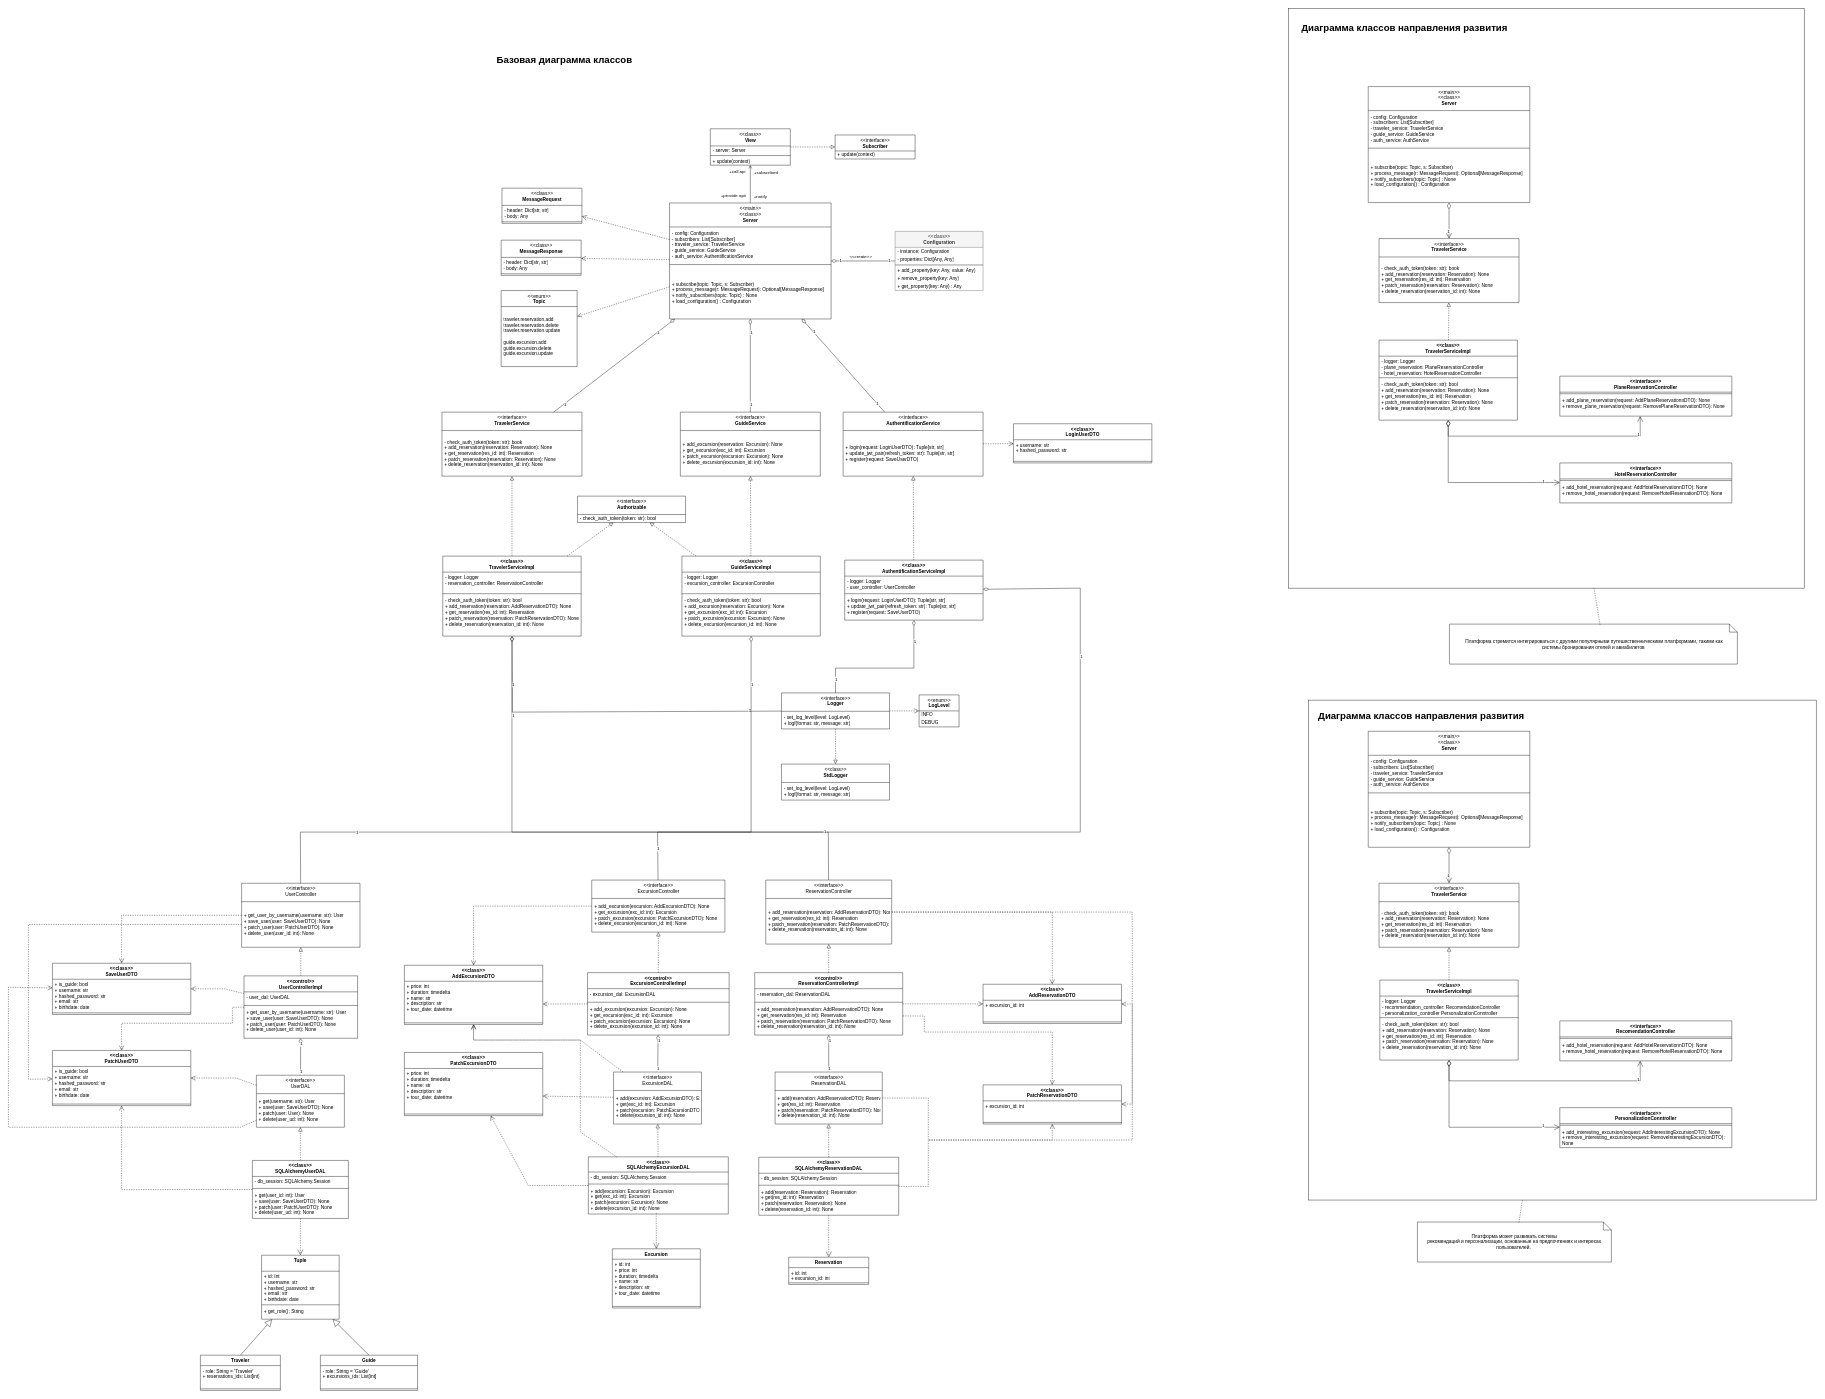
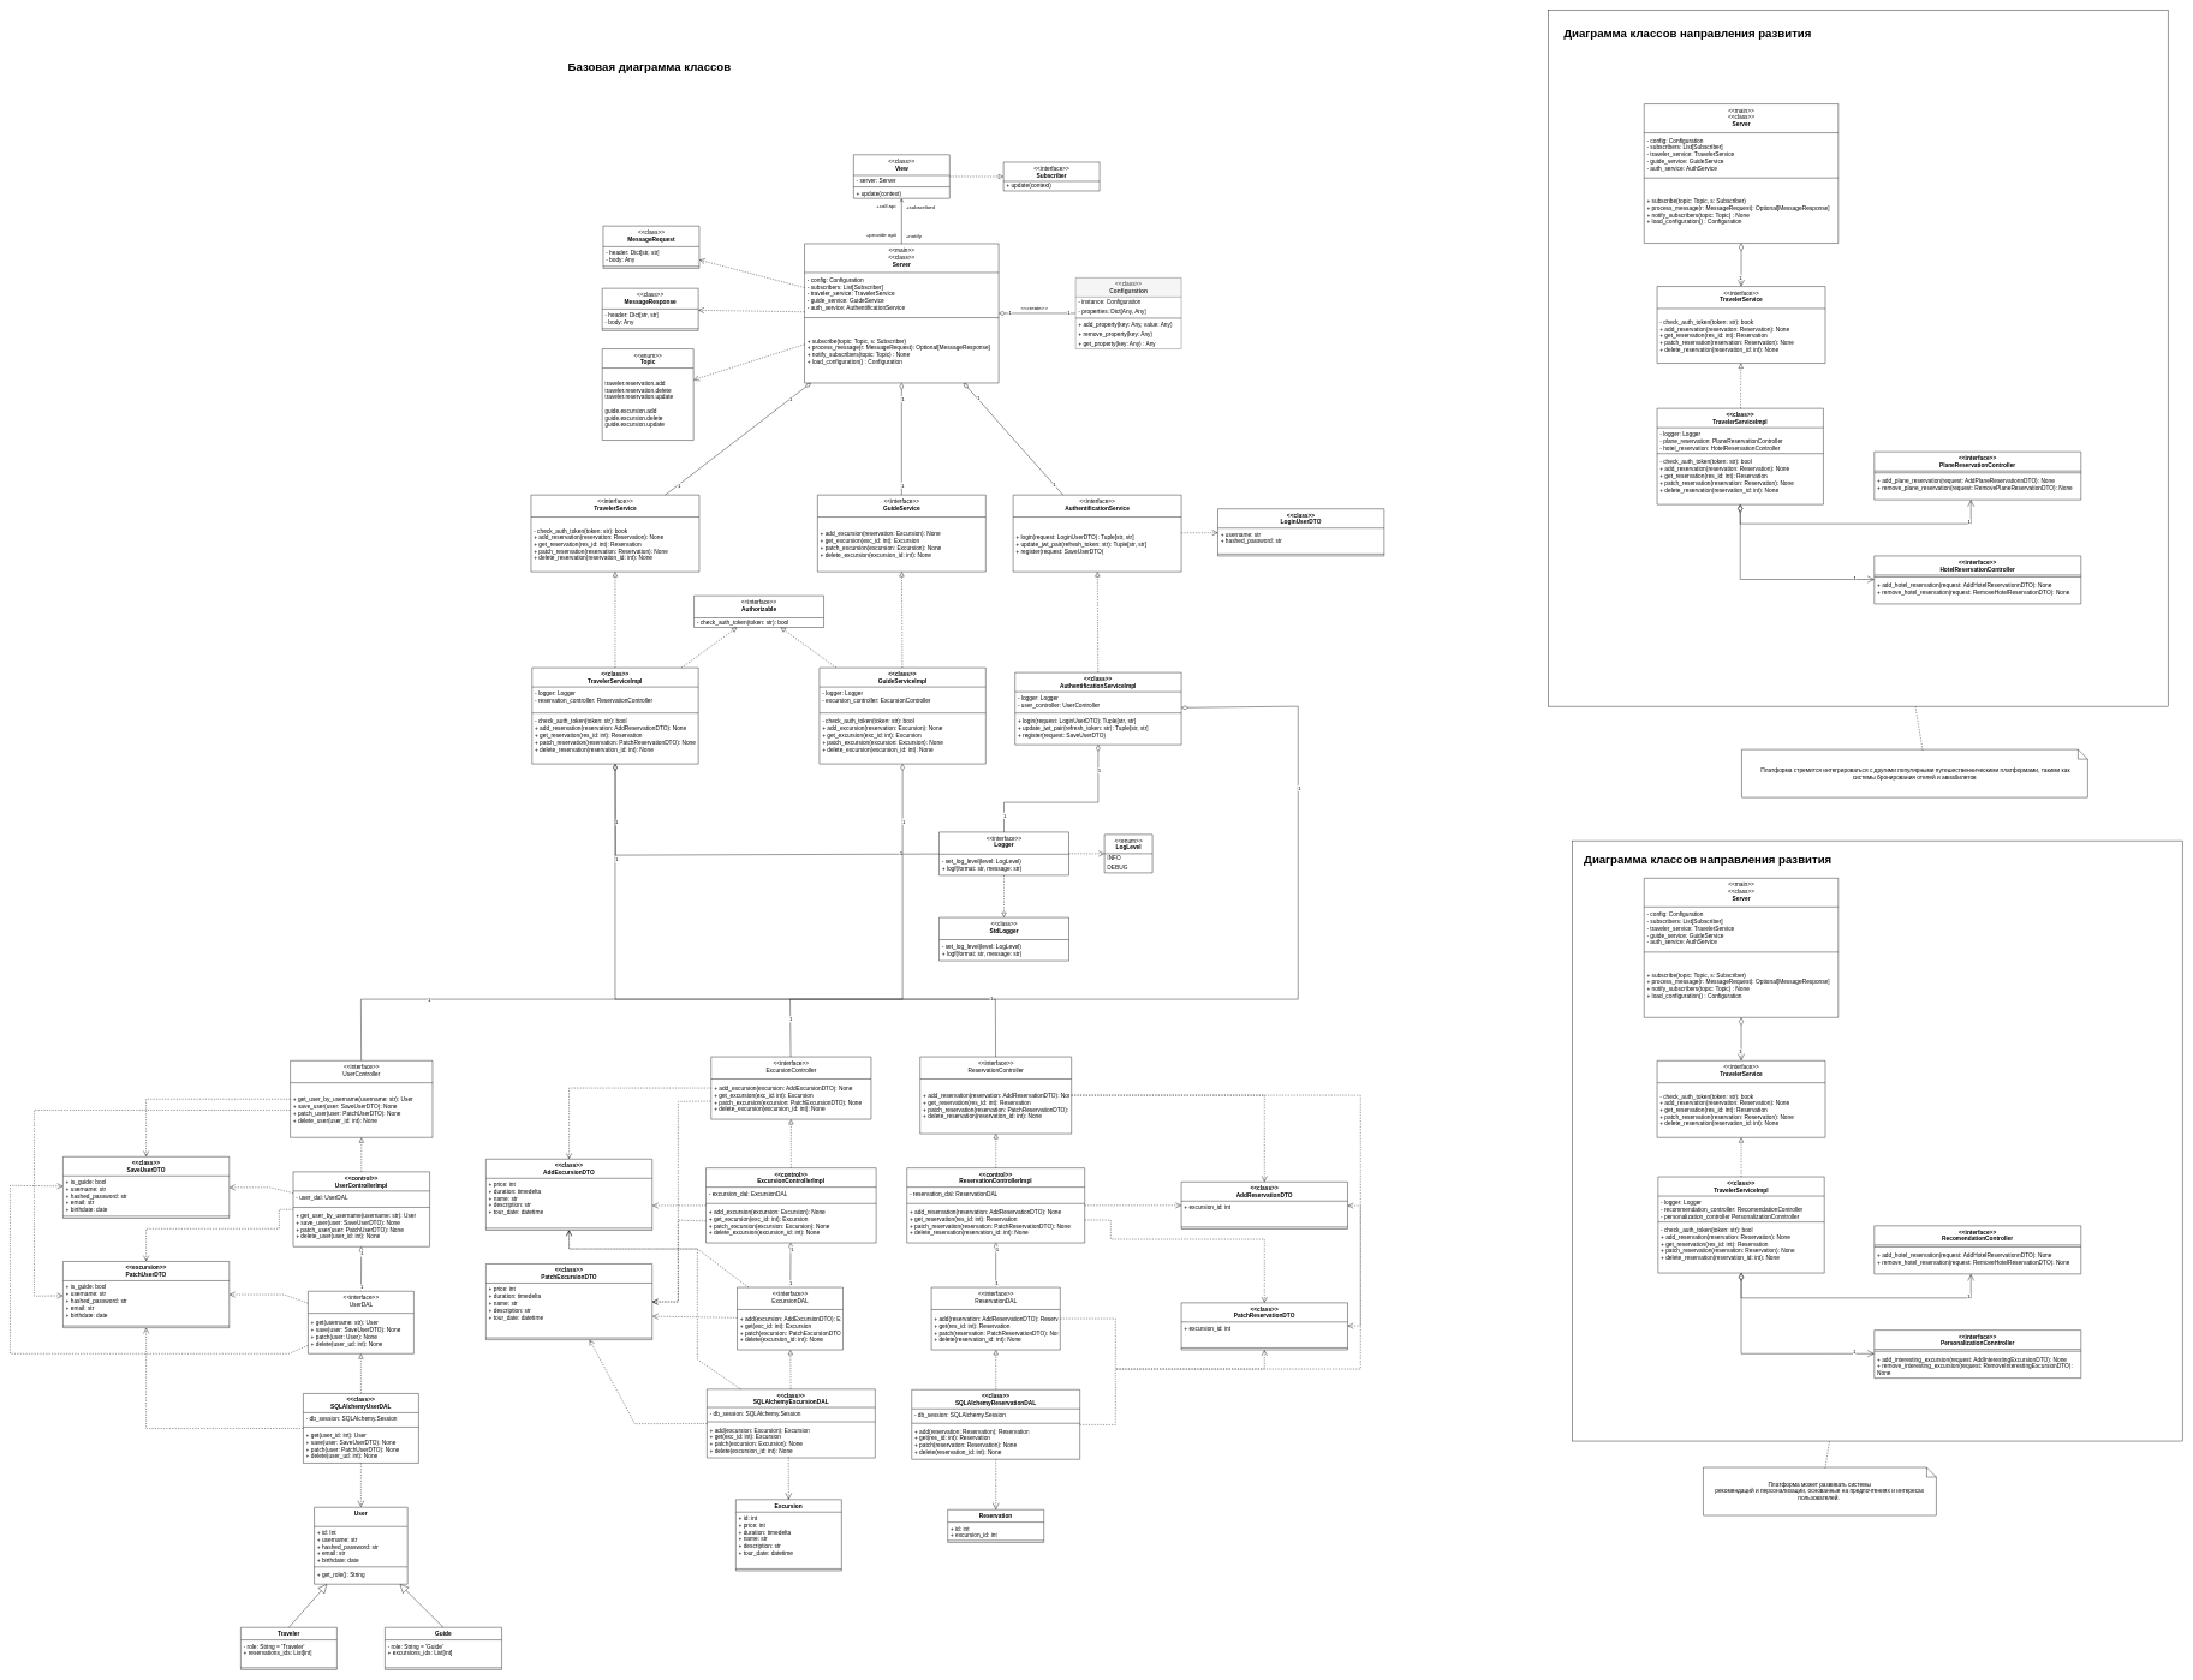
- <mxCell id="59" value="&lt;h1&gt;Базовая диаграмма классов&lt;/h1&gt;&lt;p&gt;&lt;br&gt;&lt;/p&gt;" style="text;html=1;strokeColor=none;fillColor=none;spacing=5;spacingTop=-20;whiteSpace=wrap;overflow=hidden;rounded=0;movable=1;resizable=1;rotatable=1;deletable=1;editable=1;locked=0;connectable=1;" parent="1" vertex="1"><mxGeometry x="1236" y="130" width="370" height="40" as="geometry" /></mxCell>
+ <mxCell id="59" value="&lt;h1&gt;Базовая диаграмма классов&lt;/h1&gt;&lt;p&gt;&lt;br&gt;&lt;/p&gt;" style="text;html=1;strokeColor=none;fillColor=none;spacing=5;spacingTop=-20;whiteSpace=wrap;overflow=hidden;rounded=0;movable=1;resizable=1;rotatable=1;deletable=1;editable=1;locked=0;connectable=1;" parent="1" vertex="1"><mxGeometry x="1176" y="120" width="370" height="40" as="geometry" /></mxCell>
+ <mxCell id="255" value="" style="edgeStyle=none;rounded=0;orthogonalLoop=1;jettySize=auto;html=1;dashed=1;startArrow=none;startFill=0;endArrow=open;endFill=0;startSize=10;endSize=10;exitX=-0.002;exitY=0.554;exitDx=0;exitDy=0;exitPerimeter=0;" parent="1" source="131" target="246" edge="1"><mxGeometry relative="1" as="geometry"><mxPoint x="1414" y="2360" as="sourcePoint" /><mxPoint x="1250" y="2342" as="targetPoint" /><Array as="points"><mxPoint x="1410" y="2293" /><mxPoint x="1410" y="2710" /></Array></mxGeometry></mxCell>
+ <mxCell id="256" value="" style="edgeStyle=none;rounded=0;orthogonalLoop=1;jettySize=auto;html=1;dashed=1;startArrow=none;startFill=0;endArrow=open;endFill=0;startSize=10;endSize=10;" parent="1" source="25" target="246" edge="1"><mxGeometry relative="1" as="geometry"><mxPoint x="1478" y="2520" as="sourcePoint" /><mxPoint x="1366" y="2520" as="targetPoint" /><Array as="points"><mxPoint x="1410" y="2540" /><mxPoint x="1410" y="2710" /></Array></mxGeometry></mxCell>
- <mxCell id="234" value="&amp;lt;&amp;lt;class&amp;gt;&amp;gt;&lt;br&gt;PatchUserDTO" style="swimlane;fontStyle=1;align=center;verticalAlign=top;childLayout=stackLayout;horizontal=1;startSize=40;horizontalStack=0;resizeParent=1;resizeParentMax=0;resizeLast=0;collapsible=1;marginBottom=0;whiteSpace=wrap;html=1;" parent="1" vertex="1"><mxGeometry x="130" y="2626" width="346" height="138" as="geometry" /></mxCell>
+ <mxCell id="234" value="&amp;lt;&amp;lt;excursion&amp;gt;&amp;gt;&lt;br&gt;PatchUserDTO" style="swimlane;fontStyle=1;align=center;verticalAlign=top;childLayout=stackLayout;horizontal=1;startSize=40;horizontalStack=0;resizeParent=1;resizeParentMax=0;resizeLast=0;collapsible=1;marginBottom=0;whiteSpace=wrap;html=1;" parent="1" vertex="1"><mxGeometry x="130" y="2626" width="346" height="138" as="geometry" /></mxCell>
- <mxCell id="14" value="Tuple" style="swimlane;fontStyle=1;align=center;verticalAlign=top;childLayout=stackLayout;horizontal=1;startSize=40;horizontalStack=0;resizeParent=1;resizeParentMax=0;resizeLast=0;collapsible=1;marginBottom=0;whiteSpace=wrap;html=1;" parent="1" vertex="1"><mxGeometry x="653" y="3138" width="194" height="160" as="geometry" /></mxCell>
+ <mxCell id="14" value="User" style="swimlane;fontStyle=1;align=center;verticalAlign=top;childLayout=stackLayout;horizontal=1;startSize=40;horizontalStack=0;resizeParent=1;resizeParentMax=0;resizeLast=0;collapsible=1;marginBottom=0;whiteSpace=wrap;html=1;" parent="1" vertex="1"><mxGeometry x="653" y="3138" width="194" height="160" as="geometry" /></mxCell>
